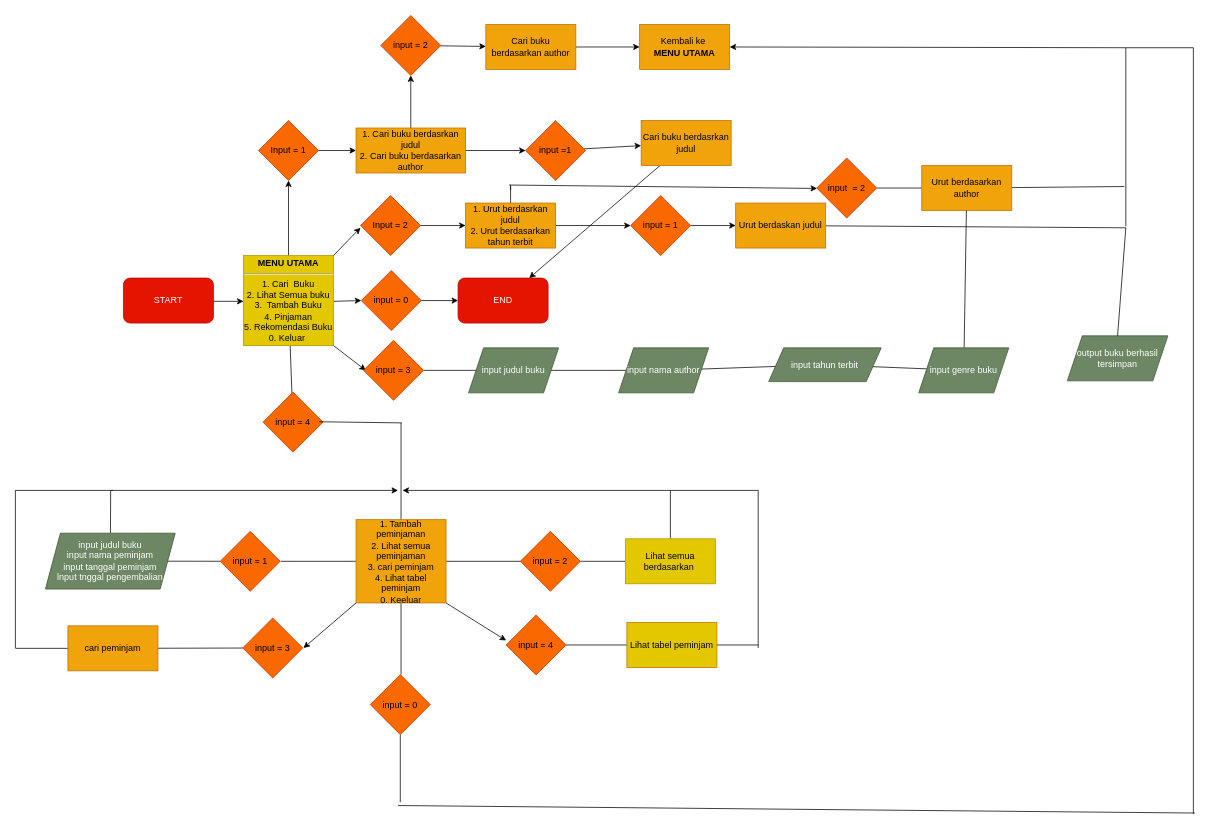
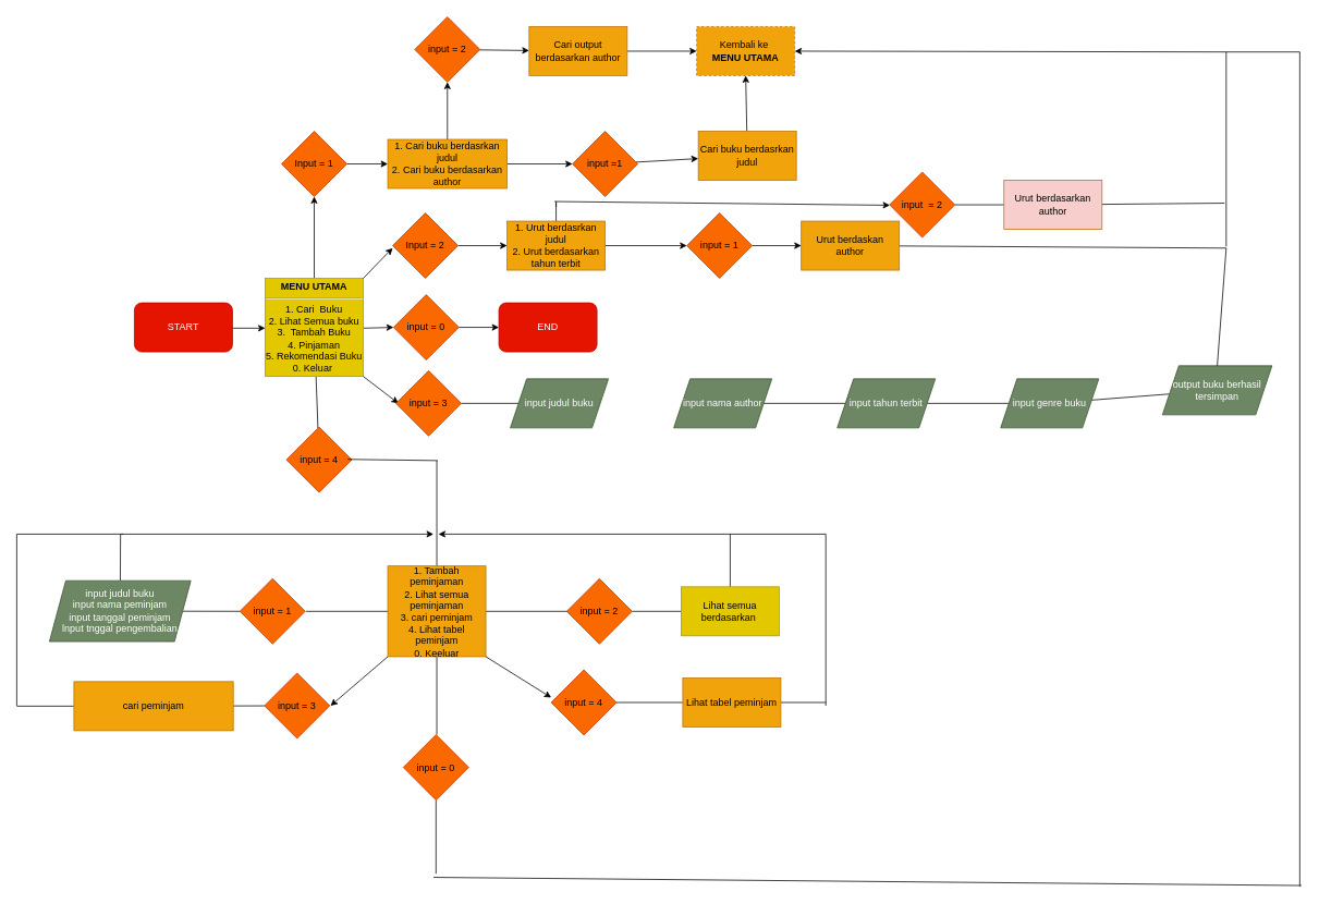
- <mxCell id="20" value="Cari buku berdasarkan author" style="whiteSpace=wrap;html=1;rounded=0;labelBackgroundColor=none;fillColor=#f0a30a;fontColor=#000000;strokeColor=#BD7000;" parent="1" vertex="1"><mxGeometry x="647" y="32" width="120" height="60" as="geometry" /></mxCell>
+ <mxCell id="20" value="Cari output berdasarkan author" style="whiteSpace=wrap;html=1;rounded=0;labelBackgroundColor=none;fillColor=#f0a30a;fontColor=#000000;strokeColor=#BD7000;" parent="1" vertex="1"><mxGeometry x="647" y="32" width="120" height="60" as="geometry" /></mxCell>
- <mxCell id="21" value="Kembali ke&amp;nbsp;&lt;br&gt;&lt;b&gt;MENU UTAMA&lt;br&gt;&lt;/b&gt;" style="rounded=0;whiteSpace=wrap;html=1;labelBackgroundColor=none;fillColor=#f0a30a;fontColor=#000000;strokeColor=#BD7000;" parent="1" vertex="1"><mxGeometry x="852" y="32" width="120" height="60" as="geometry" /></mxCell>
+ <mxCell id="21" value="Kembali ke&amp;nbsp;&lt;br&gt;&lt;b&gt;MENU UTAMA&lt;br&gt;&lt;/b&gt;" style="rounded=0;whiteSpace=wrap;html=1;labelBackgroundColor=none;fillColor=#f0a30a;fontColor=#000000;strokeColor=#BD7000;dashed=1;" parent="1" vertex="1"><mxGeometry x="852" y="32" width="120" height="60" as="geometry" /></mxCell>
- <mxCell id="36" value="Urut berdasarkan author" style="whiteSpace=wrap;html=1;labelBackgroundColor=none;fillColor=#f0a30a;fontColor=#000000;strokeColor=#BD7000;" parent="1" vertex="1"><mxGeometry x="1228" y="220" width="120" height="60" as="geometry" /></mxCell>
+ <mxCell id="36" value="Urut berdasarkan author" style="whiteSpace=wrap;html=1;labelBackgroundColor=none;fillColor=#f8cecc;fontColor=#000000;strokeColor=#BD7000;" parent="1" vertex="1"><mxGeometry x="1228" y="220" width="120" height="60" as="geometry" /></mxCell>
- <mxCell id="15" value="" style="edgeStyle=none;html=1;" parent="1" source="16" target="90" edge="1"><mxGeometry relative="1" as="geometry"><mxPoint x="920" y="93" as="targetPoint" /></mxGeometry></mxCell>
+ <mxCell id="15" value="" style="edgeStyle=none;html=1;entryX=0.5;entryY=1;entryDx=0;entryDy=0;" parent="1" source="16" target="21" edge="1"><mxGeometry relative="1" as="geometry"><mxPoint x="920" y="93" as="targetPoint" /></mxGeometry></mxCell>
- <mxCell id="31" value="Urut berdaskan judul" style="whiteSpace=wrap;html=1;labelBackgroundColor=none;fillColor=#f0a30a;fontColor=#000000;strokeColor=#BD7000;" parent="1" vertex="1"><mxGeometry x="980" y="270" width="120" height="60" as="geometry" /></mxCell>
+ <mxCell id="31" value="Urut berdaskan author" style="whiteSpace=wrap;html=1;labelBackgroundColor=none;fillColor=#f0a30a;fontColor=#000000;strokeColor=#BD7000;" parent="1" vertex="1"><mxGeometry x="980" y="270" width="120" height="60" as="geometry" /></mxCell>
- <mxCell id="50" value="" style="edgeStyle=none;html=1;endArrow=none;endFill=0;endSize=6;" parent="1" source="51" target="36" edge="1"><mxGeometry relative="1" as="geometry" /></mxCell>
+ <mxCell id="50" value="" style="edgeStyle=none;html=1;endArrow=none;endFill=0;endSize=6;" parent="1" source="51" target="52" edge="1"><mxGeometry relative="1" as="geometry" /></mxCell>
- <mxCell id="49" value="input tahun terbit" style="shape=parallelogram;perimeter=parallelogramPerimeter;whiteSpace=wrap;html=1;fixedSize=1;labelBackgroundColor=none;fillColor=#6d8764;fontColor=#ffffff;strokeColor=#3A5431;" parent="1" vertex="1"><mxGeometry x="1024" y="463" width="150" height="45" as="geometry" /></mxCell>
+ <mxCell id="49" value="input tahun terbit" style="shape=parallelogram;perimeter=parallelogramPerimeter;whiteSpace=wrap;html=1;fixedSize=1;labelBackgroundColor=none;fillColor=#6d8764;fontColor=#ffffff;strokeColor=#3A5431;" parent="1" vertex="1"><mxGeometry x="1024" y="463" width="120" height="60" as="geometry" /></mxCell>
- <mxCell id="44" value="" style="edgeStyle=none;html=1;endArrow=none;endFill=0;endSize=6;" parent="1" source="45" target="47" edge="1"><mxGeometry relative="1" as="geometry" /></mxCell>
- <mxCell id="84" value="Lihat tabel peminjam" style="whiteSpace=wrap;html=1;labelBackgroundColor=none;fillColor=#e3c800;fontColor=#000000;strokeColor=#BD7000;" parent="1" vertex="1"><mxGeometry x="835" y="829" width="120" height="60" as="geometry" /></mxCell>
+ <mxCell id="84" value="Lihat tabel peminjam" style="whiteSpace=wrap;html=1;labelBackgroundColor=none;fillColor=#f0a30a;fontColor=#000000;strokeColor=#BD7000;" parent="1" vertex="1"><mxGeometry x="835" y="829" width="120" height="60" as="geometry" /></mxCell>
- <mxCell id="80" value="cari peminjam" style="whiteSpace=wrap;html=1;labelBackgroundColor=none;fillColor=#f0a30a;fontColor=#000000;strokeColor=#BD7000;" parent="1" vertex="1"><mxGeometry y="833.5" width="120" height="60" as="geometry" x="90" /></mxCell>
+ <mxCell id="80" value="cari peminjam" style="whiteSpace=wrap;html=1;labelBackgroundColor=none;fillColor=#f0a30a;fontColor=#000000;strokeColor=#BD7000;" parent="1" vertex="1"><mxGeometry x="90" y="833.5" width="195" height="60" as="geometry" /></mxCell>
